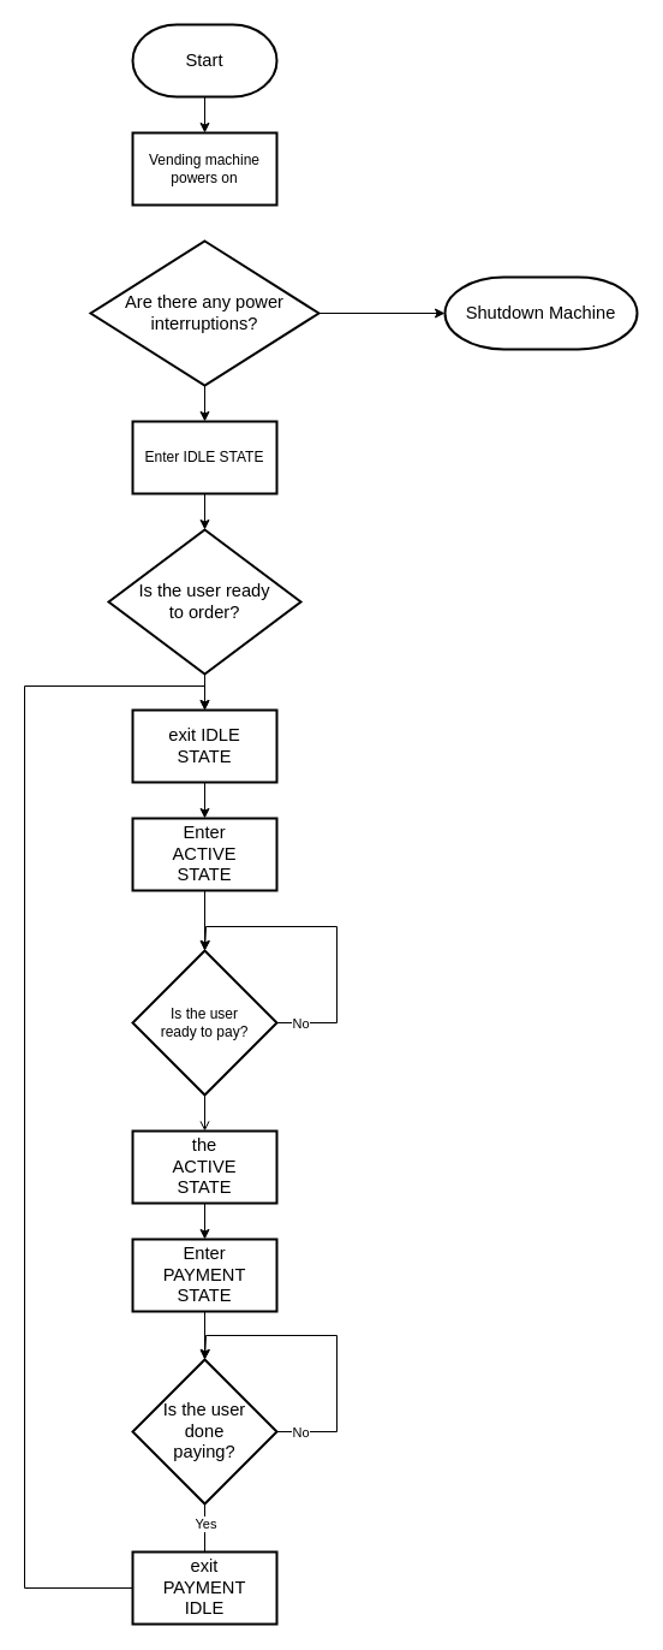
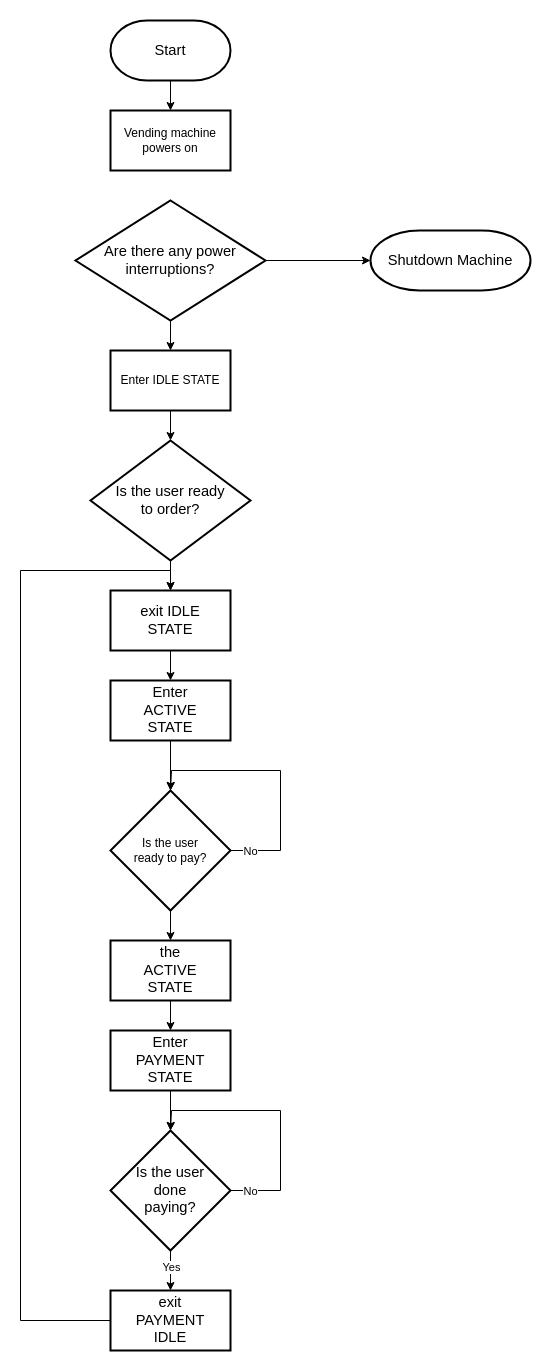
- <mxCell id="19" value="" style="edgeStyle=orthogonalEdgeStyle;rounded=0;orthogonalLoop=1;jettySize=auto;html=1;endArrow=open;" edge="1" parent="1" source="20" target="22"><mxGeometry relative="1" as="geometry" /></mxCell>
+ <mxCell id="19" value="" style="edgeStyle=orthogonalEdgeStyle;rounded=0;orthogonalLoop=1;jettySize=auto;html=1;" edge="1" parent="1" source="20" target="22"><mxGeometry relative="1" as="geometry" /></mxCell>
- <mxCell id="27" value="" style="edgeStyle=orthogonalEdgeStyle;rounded=0;orthogonalLoop=1;jettySize=auto;html=1;endArrow=none;" edge="1" parent="1" source="29" target="31"><mxGeometry relative="1" as="geometry" /></mxCell>
+ <mxCell id="27" value="" style="edgeStyle=orthogonalEdgeStyle;rounded=0;orthogonalLoop=1;jettySize=auto;html=1;" edge="1" parent="1" source="29" target="31"><mxGeometry relative="1" as="geometry" /></mxCell>
